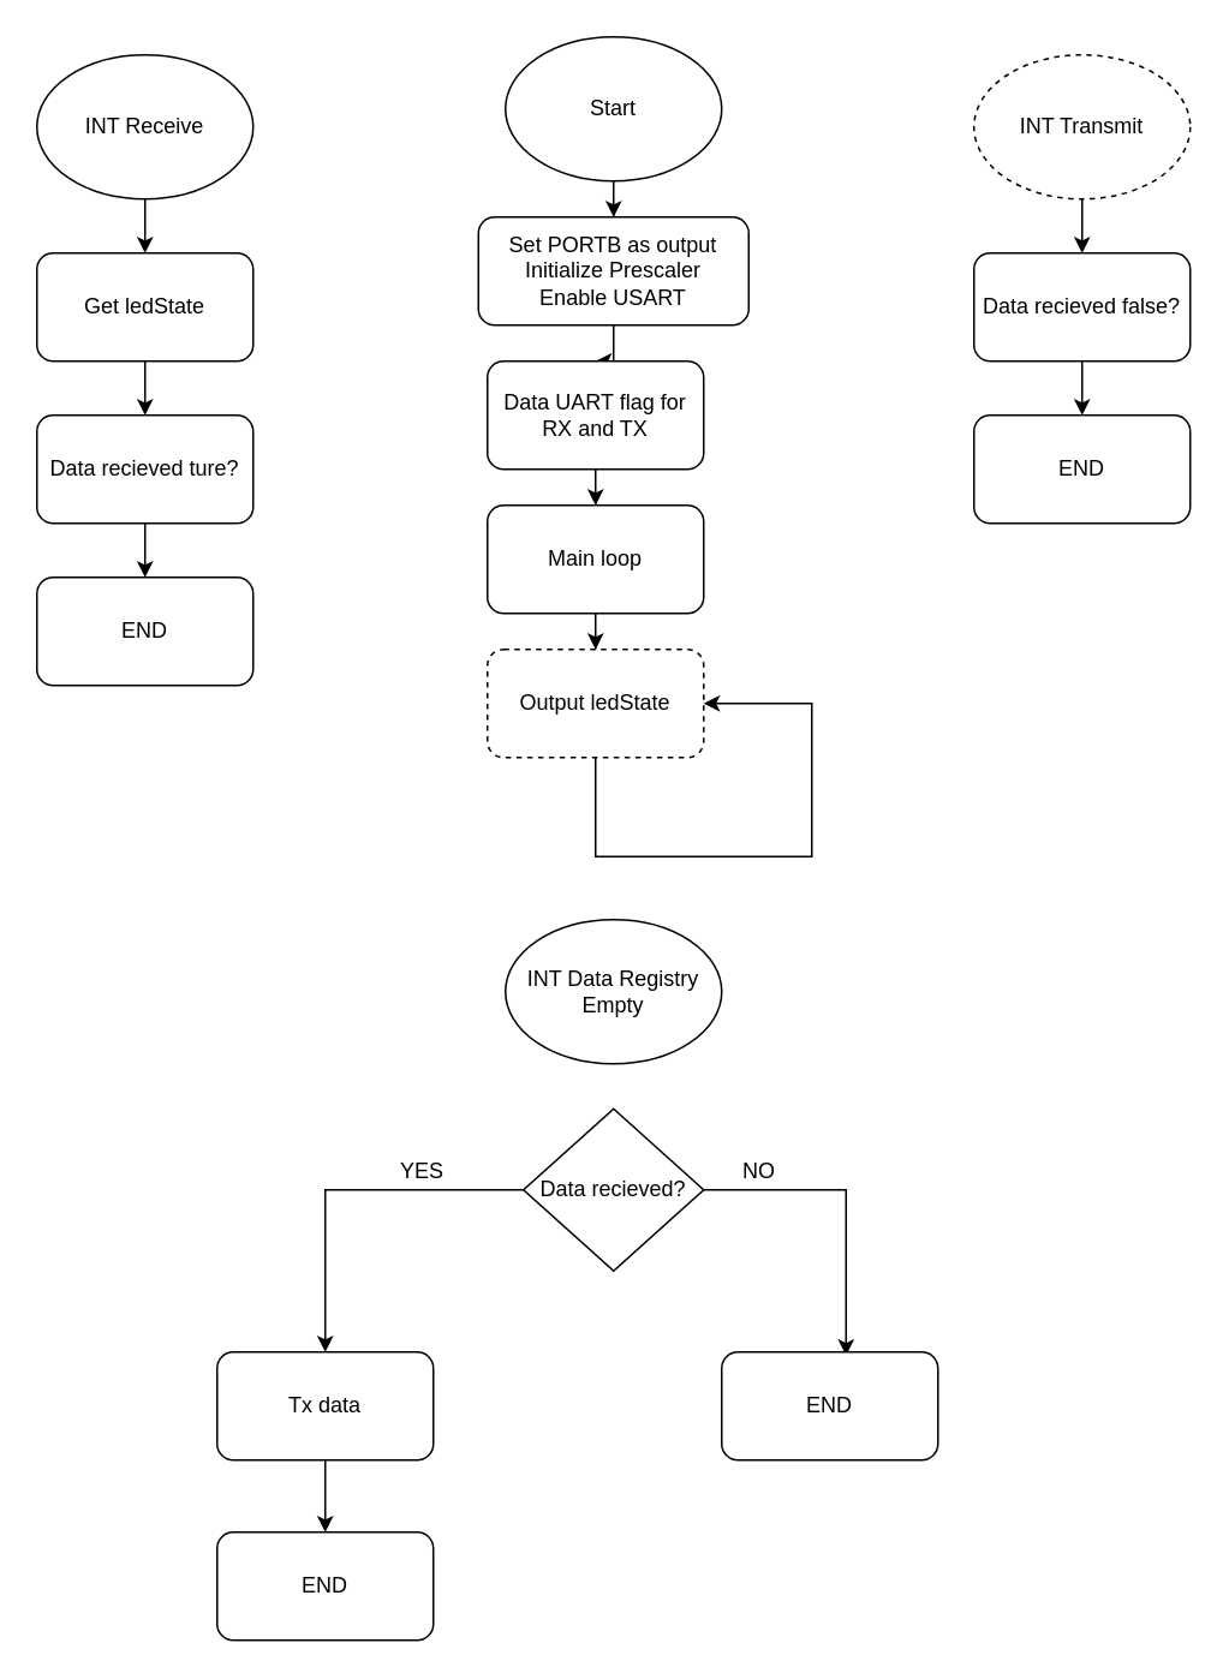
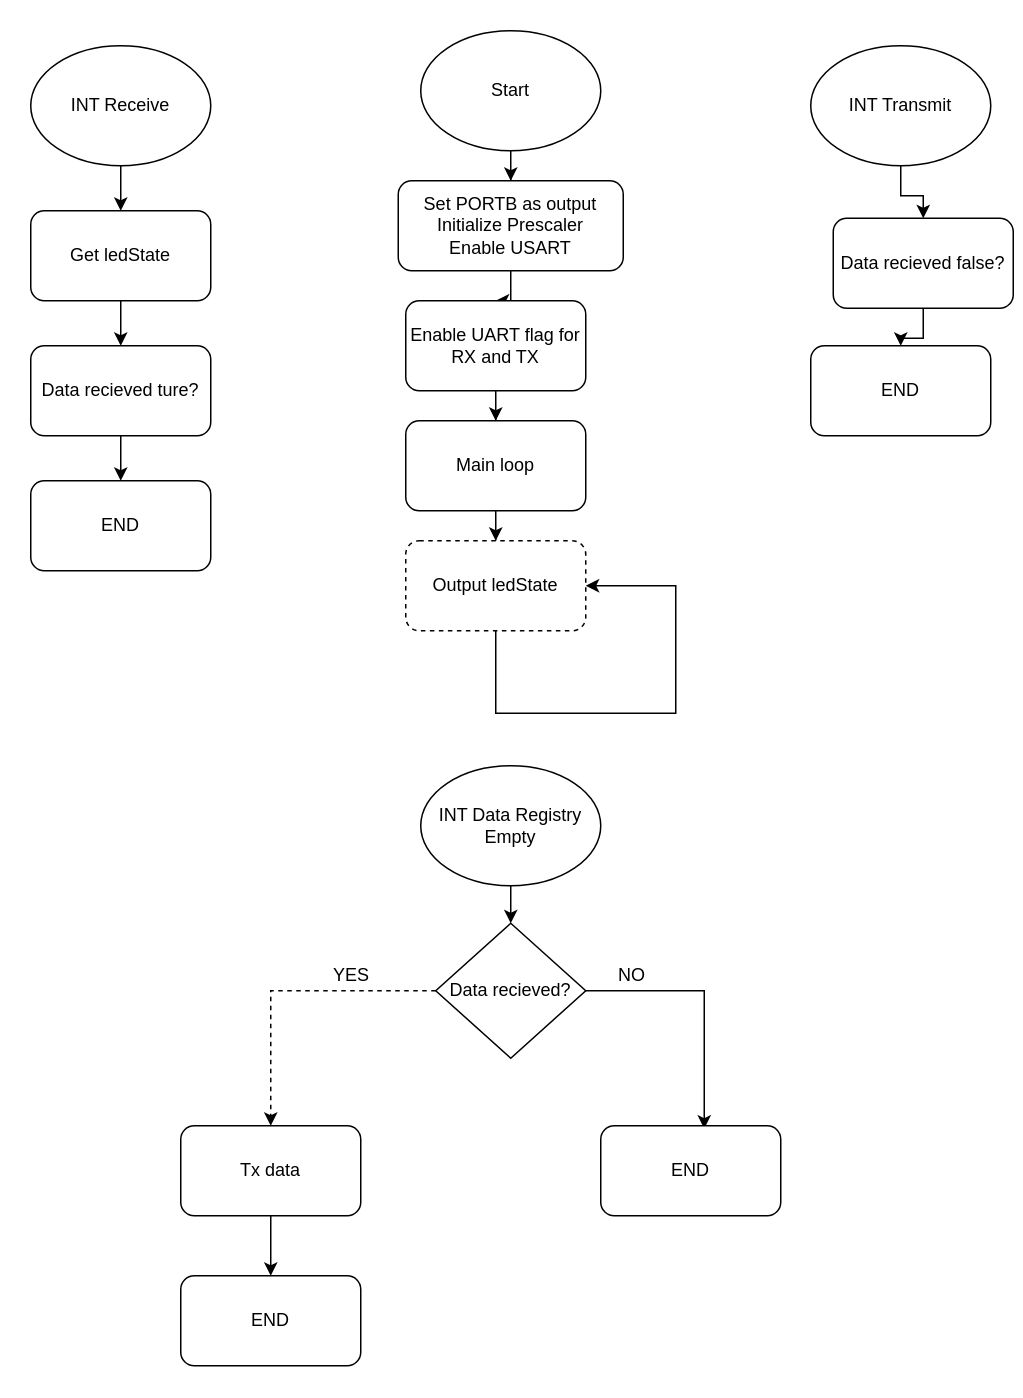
- <mxCell id="17" value="INT Transmit" style="ellipse;whiteSpace=wrap;html=1;dashed=1;" parent="1" vertex="1"><mxGeometry x="540" y="30" width="120" height="80" as="geometry" /></mxCell>
+ <mxCell id="17" value="INT Transmit" style="ellipse;whiteSpace=wrap;html=1;" parent="1" vertex="1"><mxGeometry x="540" y="30" width="120" height="80" as="geometry" /></mxCell>
- <mxCell id="24" value="Data recieved false?" style="rounded=1;whiteSpace=wrap;html=1;" parent="1" vertex="1"><mxGeometry x="540" y="140" width="120" height="60" as="geometry" /></mxCell>
+ <mxCell id="24" value="Data recieved false?" style="rounded=1;whiteSpace=wrap;html=1;" parent="1" vertex="1"><mxGeometry x="555" y="145" width="120" height="60" as="geometry" /></mxCell>
- <mxCell id="7" value="Data UART flag for RX and TX" style="rounded=1;whiteSpace=wrap;html=1;" parent="1" vertex="1"><mxGeometry x="270" y="200" width="120" height="60" as="geometry" /></mxCell>
+ <mxCell id="7" value="Enable UART flag for RX and TX" style="rounded=1;whiteSpace=wrap;html=1;" parent="1" vertex="1"><mxGeometry x="270" y="200" width="120" height="60" as="geometry" /></mxCell>
+ <mxCell id="14" value="" style="edgeStyle=orthogonalEdgeStyle;rounded=0;orthogonalLoop=1;jettySize=auto;html=1;" parent="1" source="15" target="28" edge="1"><mxGeometry relative="1" as="geometry" /></mxCell>
- <mxCell id="26" style="edgeStyle=orthogonalEdgeStyle;rounded=0;orthogonalLoop=1;jettySize=auto;html=1;entryX=0.5;entryY=0;entryDx=0;entryDy=0;" parent="1" source="28" target="30" edge="1"><mxGeometry relative="1" as="geometry" /></mxCell>
+ <mxCell id="26" style="edgeStyle=orthogonalEdgeStyle;rounded=0;orthogonalLoop=1;jettySize=auto;html=1;entryX=0.5;entryY=0;entryDx=0;entryDy=0;dashed=1;" parent="1" source="28" target="30" edge="1"><mxGeometry relative="1" as="geometry" /></mxCell>
